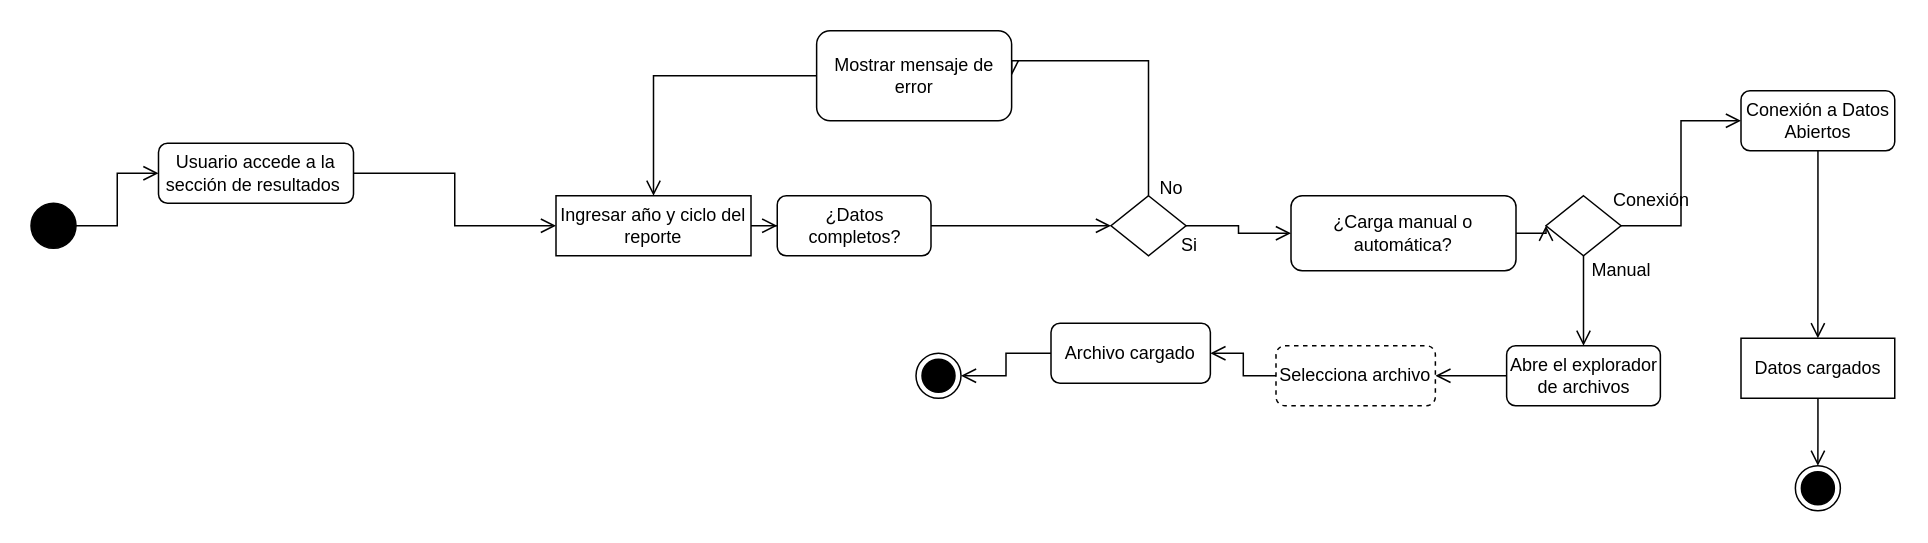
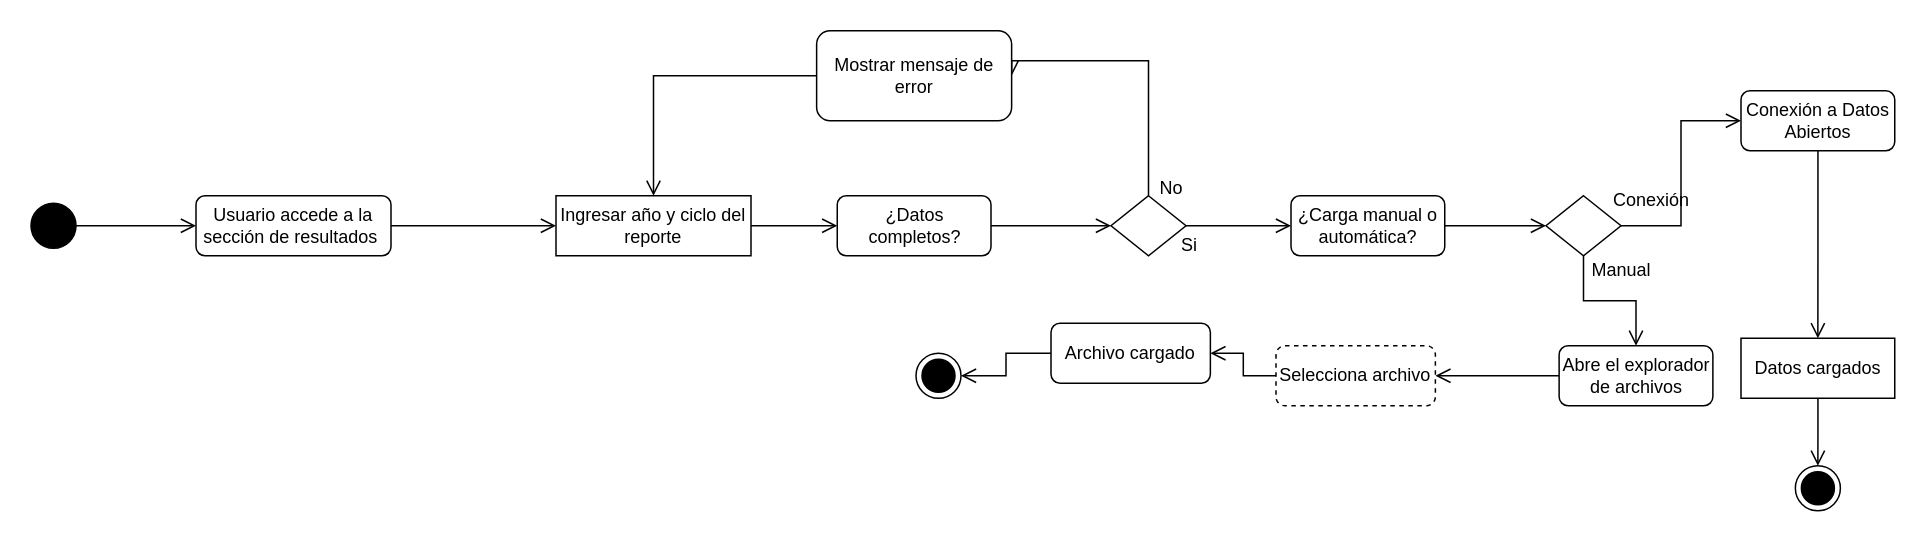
- <mxCell id="5" value="Usuario accede a la sección de resultados&amp;nbsp;" style="rounded=1;whiteSpace=wrap;html=1;" vertex="1" parent="1"><mxGeometry x="105" y="95" width="130" height="40" as="geometry" /></mxCell>
+ <mxCell id="5" value="Usuario accede a la sección de resultados&amp;nbsp;" style="rounded=1;whiteSpace=wrap;html=1;" vertex="1" parent="1"><mxGeometry x="130" y="130" width="130" height="40" as="geometry" /></mxCell>
- <mxCell id="9" value="¿Datos completos?" style="rounded=1;whiteSpace=wrap;html=1;" vertex="1" parent="1"><mxGeometry x="517.5" y="130" width="102.5" height="40" as="geometry" /></mxCell>
+ <mxCell id="9" value="¿Datos completos?" style="rounded=1;whiteSpace=wrap;html=1;" vertex="1" parent="1"><mxGeometry x="557.5" y="130" width="102.5" height="40" as="geometry" /></mxCell>
- <mxCell id="17" value="¿Carga manual o automática?" style="rounded=1;whiteSpace=wrap;html=1;" vertex="1" parent="1"><mxGeometry x="860" y="130" width="150" height="50" as="geometry" /></mxCell>
+ <mxCell id="17" value="¿Carga manual o automática?" style="rounded=1;whiteSpace=wrap;html=1;" vertex="1" parent="1"><mxGeometry x="860" y="130" width="102.5" height="40" as="geometry" /></mxCell>
- <mxCell id="23" value="Abre el explorador de archivos" style="rounded=1;whiteSpace=wrap;html=1;" vertex="1" parent="1"><mxGeometry x="1003.75" y="230" width="102.5" height="40" as="geometry" /></mxCell>
+ <mxCell id="23" value="Abre el explorador de archivos" style="rounded=1;whiteSpace=wrap;html=1;" vertex="1" parent="1"><mxGeometry x="1038.75" y="230" width="102.5" height="40" as="geometry" /></mxCell>
